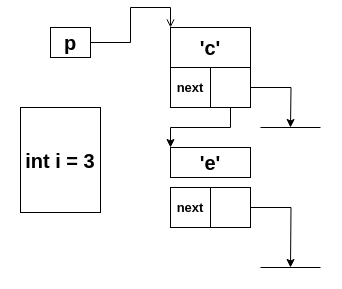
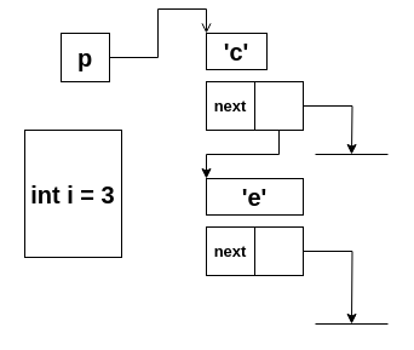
- <mxCell id="4" value="p" style="whiteSpace=wrap;html=1;aspect=fixed;fontSize=20;fontStyle=1" vertex="1" parent="1"><mxGeometry x="50" y="20" width="40" height="30" as="geometry" /></mxCell>
+ <mxCell id="4" value="p" style="whiteSpace=wrap;html=1;aspect=fixed;fontSize=20;fontStyle=1" vertex="1" parent="1"><mxGeometry x="50" y="20" width="40" height="40" as="geometry" /></mxCell>
- <mxCell id="5" value="'c'" style="rounded=0;whiteSpace=wrap;html=1;fontSize=20;fontStyle=1" vertex="1" parent="1"><mxGeometry x="170" y="20" width="80" height="40" as="geometry" /></mxCell>
+ <mxCell id="5" value="'c'" style="rounded=0;whiteSpace=wrap;html=1;fontSize=20;fontStyle=1" vertex="1" parent="1"><mxGeometry x="170" y="20" width="50" height="30" as="geometry" /></mxCell>
